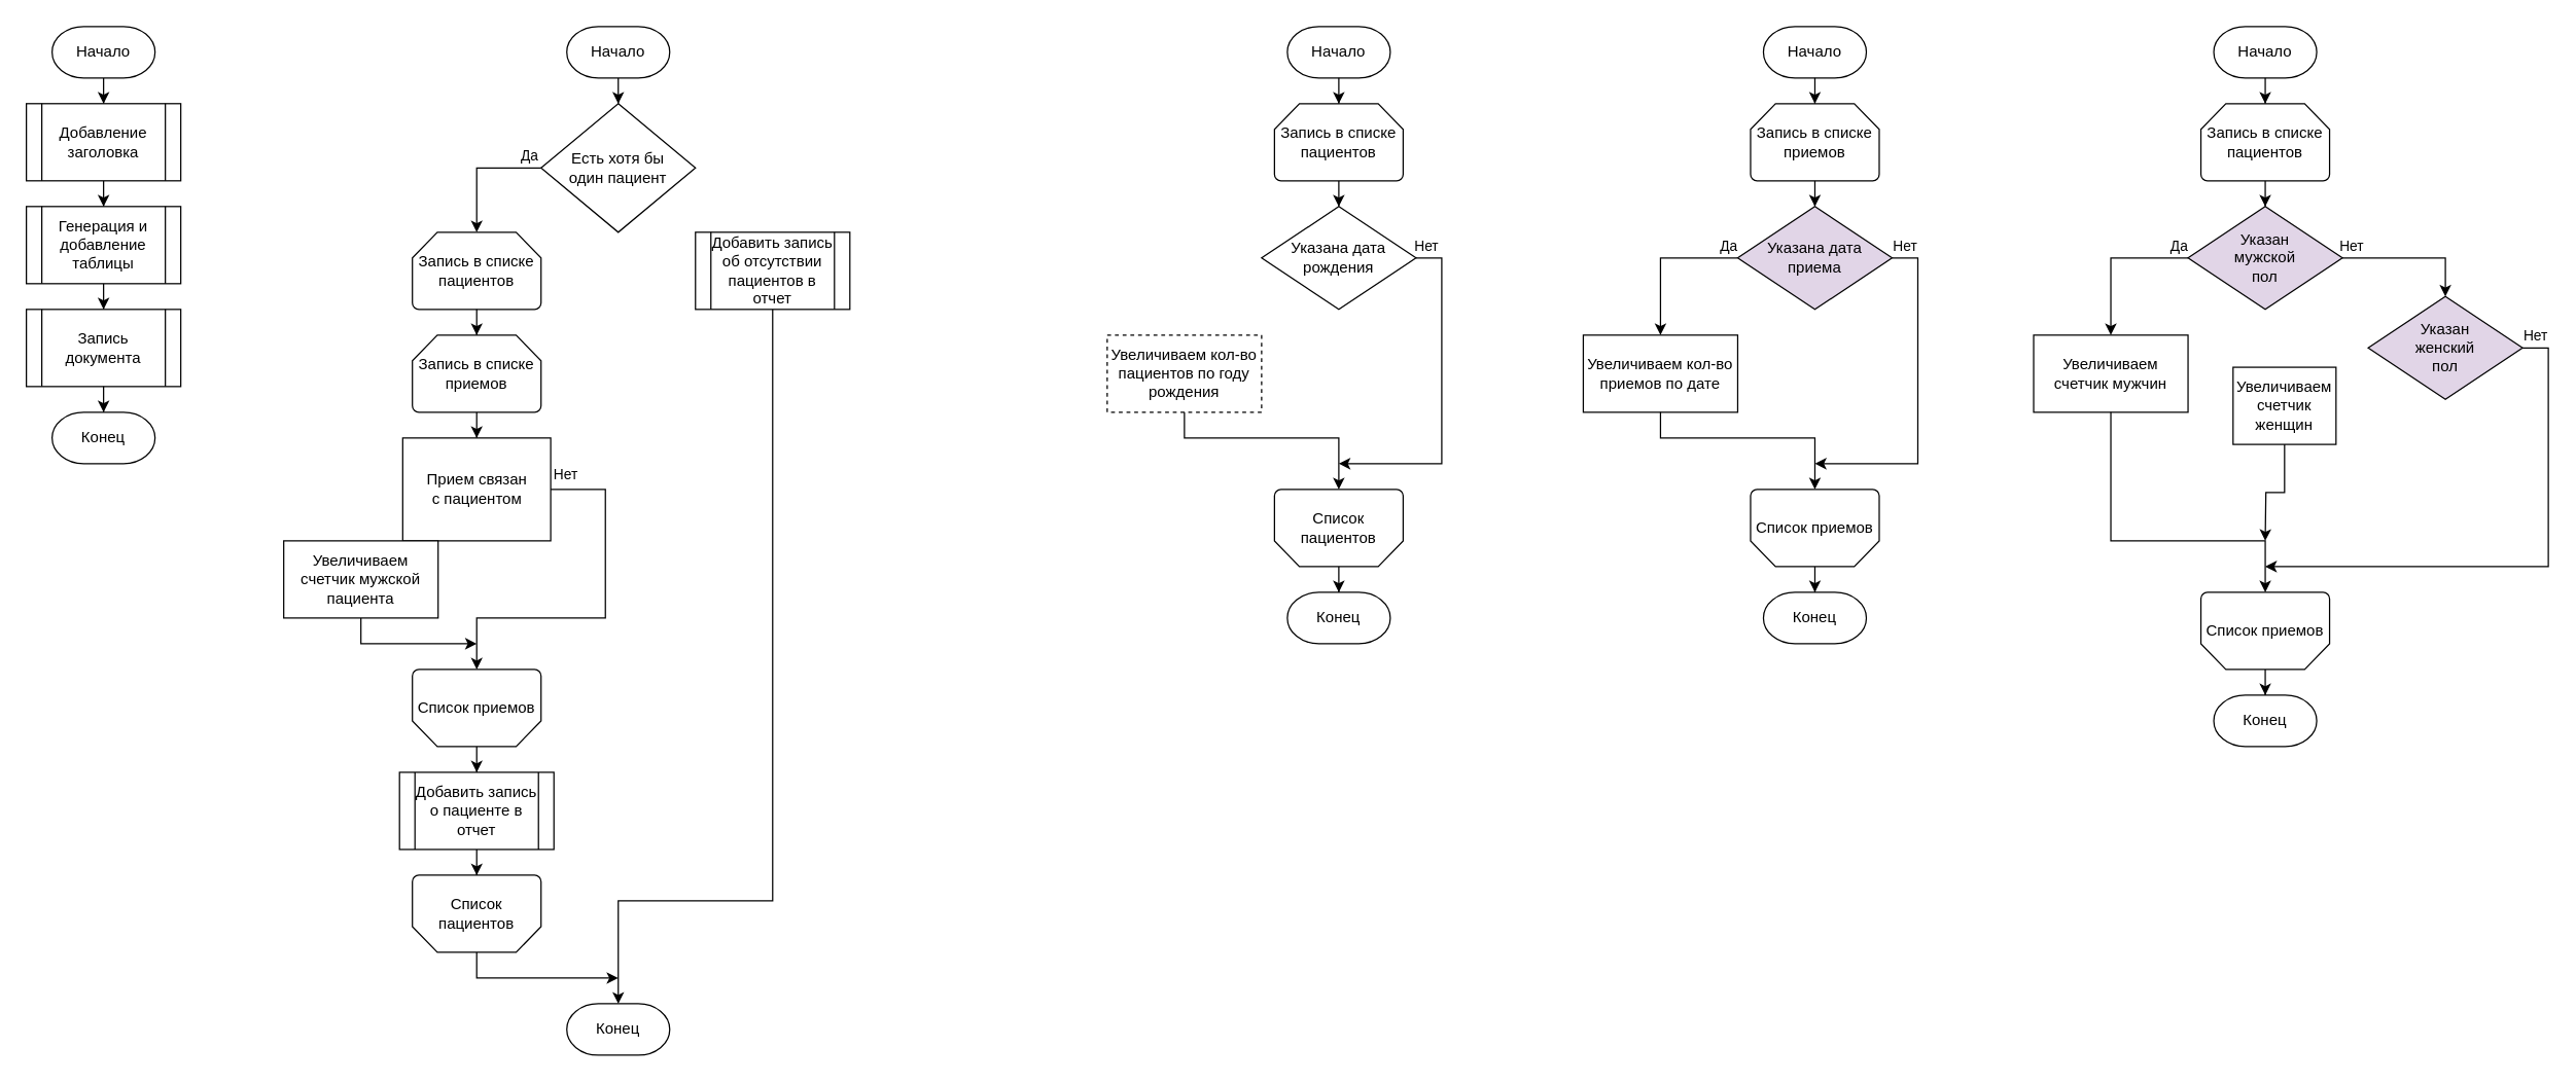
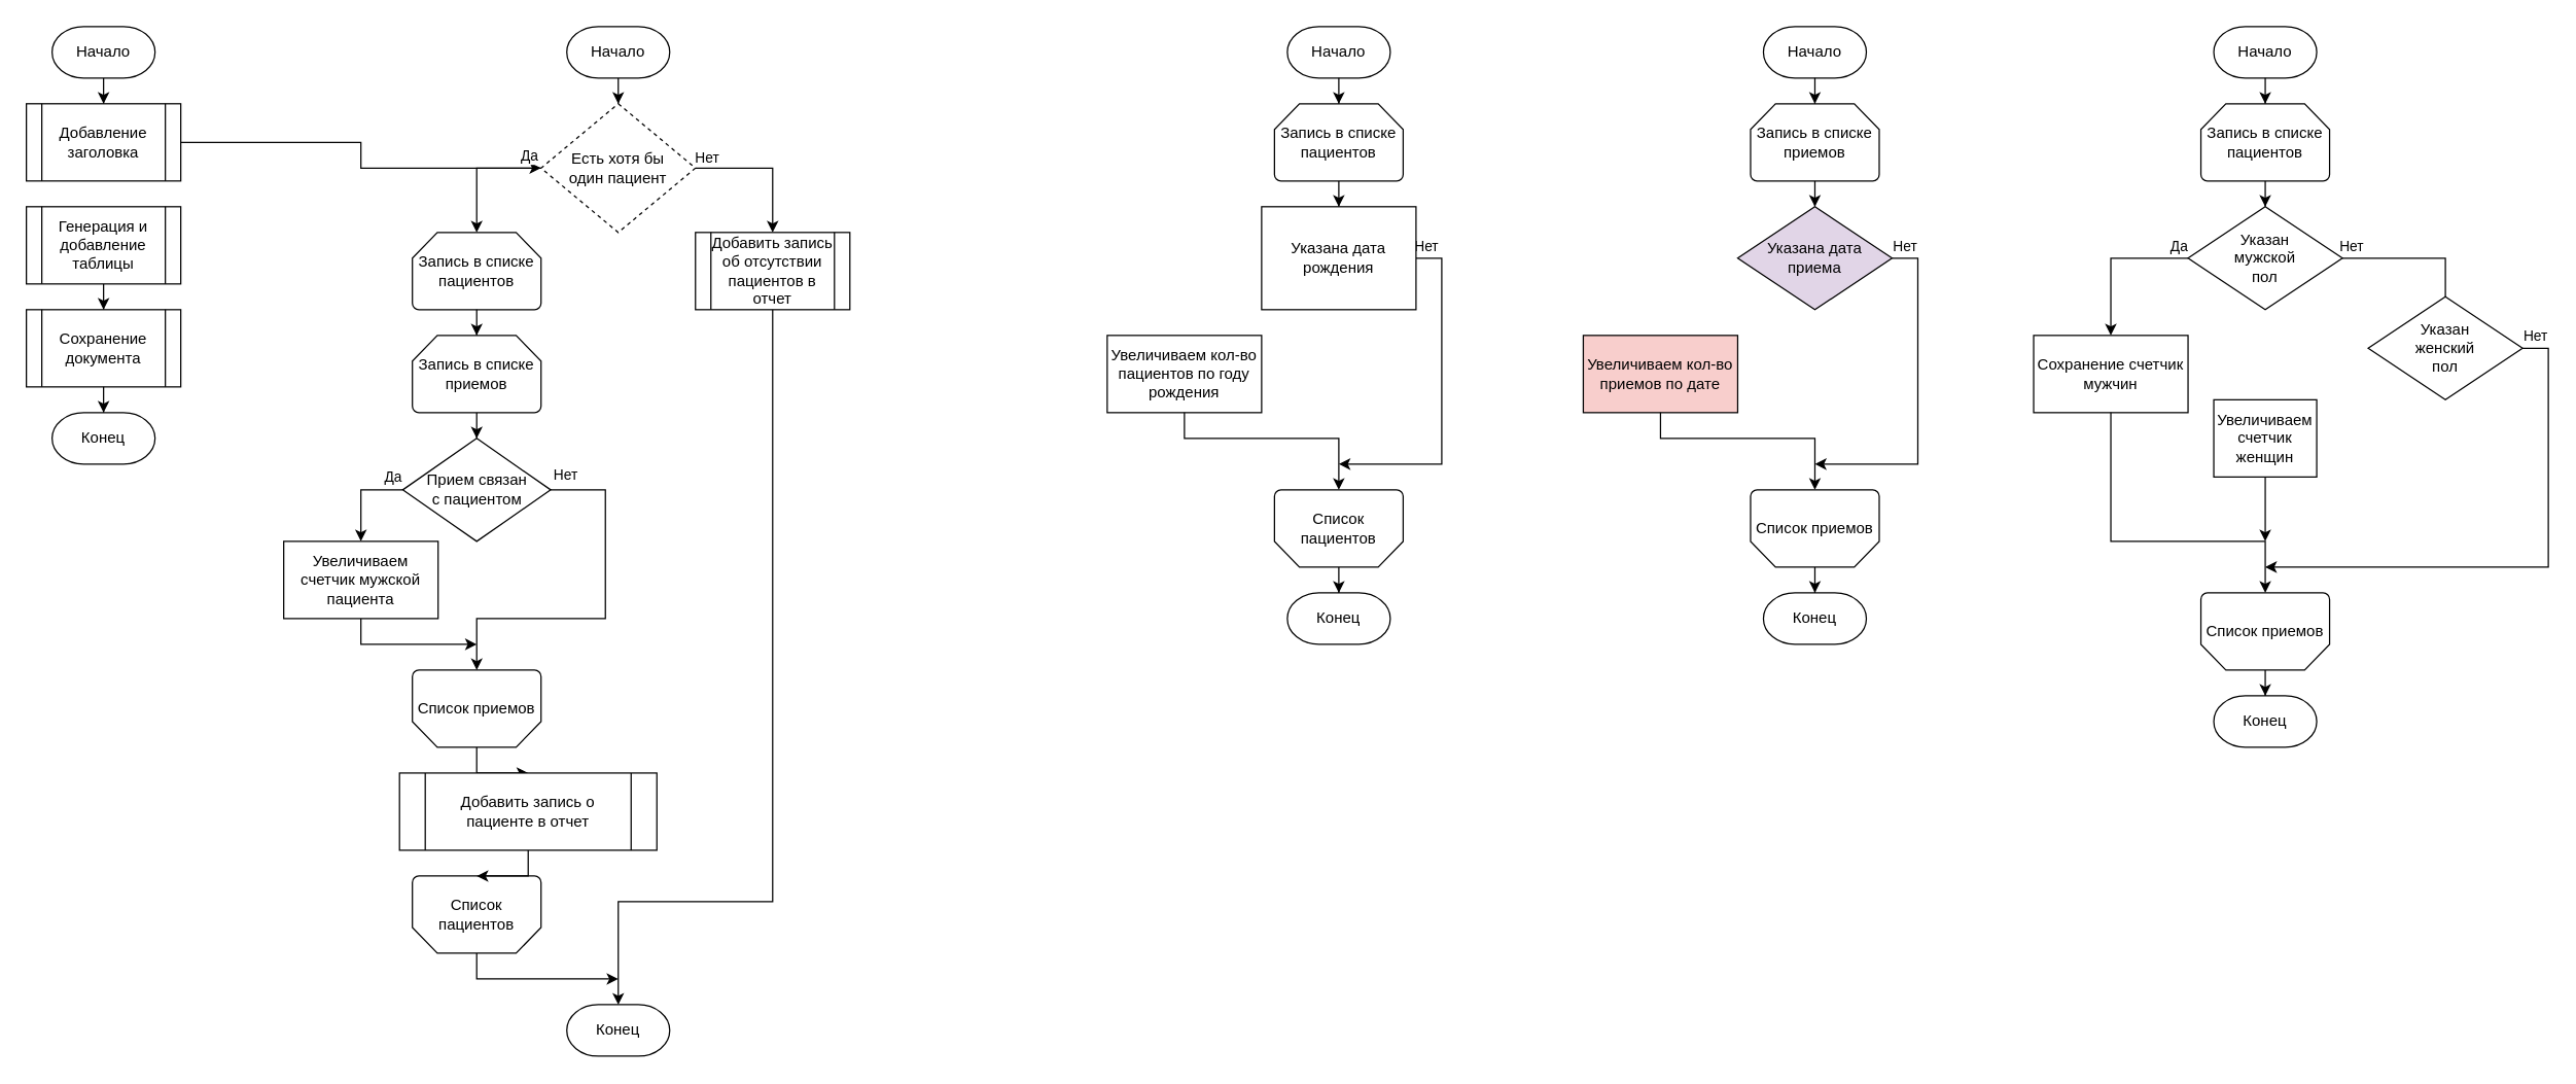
- <mxCell id="15" value="Есть хотя бы&lt;div&gt;один пациент&lt;/div&gt;" style="rhombus;whiteSpace=wrap;html=1;" vertex="1" parent="1"><mxGeometry x="420" y="80" width="120" height="100" as="geometry" /></mxCell>
+ <mxCell id="15" value="Есть хотя бы&lt;div&gt;один пациент&lt;/div&gt;" style="rhombus;whiteSpace=wrap;html=1;dashed=1;" vertex="1" parent="1"><mxGeometry x="420" y="80" width="120" height="100" as="geometry" /></mxCell>
+ <mxCell id="13" style="edgeStyle=orthogonalEdgeStyle;rounded=0;orthogonalLoop=1;jettySize=auto;html=1;entryX=0.5;entryY=0;entryDx=0;entryDy=0;" edge="1" parent="1" source="15" target="17"><mxGeometry relative="1" as="geometry"><Array as="points"><mxPoint x="600" y="130" /></Array></mxGeometry></mxCell>
+ <mxCell id="14" value="Нет" style="edgeLabel;html=1;align=center;verticalAlign=middle;resizable=0;points=[];" vertex="1" connectable="0" parent="13"><mxGeometry x="-0.764" relative="1" as="geometry"><mxPoint x="-5" y="-9" as="offset" /></mxGeometry></mxCell>
- <mxCell id="4" style="edgeStyle=orthogonalEdgeStyle;rounded=0;orthogonalLoop=1;jettySize=auto;html=1;entryX=0.5;entryY=0;entryDx=0;entryDy=0;" edge="1" parent="1" source="5" target="7"><mxGeometry relative="1" as="geometry" /></mxCell>
+ <mxCell id="4" style="edgeStyle=orthogonalEdgeStyle;rounded=0;orthogonalLoop=1;jettySize=auto;html=1;" edge="1" parent="1" source="5" target="15"><mxGeometry relative="1" as="geometry" /></mxCell>
- <mxCell id="44" value="Указана дата рождения" style="rhombus;whiteSpace=wrap;html=1;" vertex="1" parent="1"><mxGeometry x="980" y="160" width="120" height="80" as="geometry" /></mxCell>
+ <mxCell id="44" value="Указана дата рождения" style="whiteSpace=wrap;html=1;rounded=0;" vertex="1" parent="1"><mxGeometry x="980" y="160" width="120" height="80" as="geometry" /></mxCell>
- <mxCell id="54" style="edgeStyle=orthogonalEdgeStyle;rounded=0;orthogonalLoop=1;jettySize=auto;html=1;entryX=0.5;entryY=0;entryDx=0;entryDy=0;" edge="1" parent="1" source="58" target="59"><mxGeometry relative="1" as="geometry"><Array as="points"><mxPoint x="1290" y="200" /></Array></mxGeometry></mxCell>
- <mxCell id="55" value="Да" style="edgeLabel;html=1;align=center;verticalAlign=middle;resizable=0;points=[];" vertex="1" connectable="0" parent="54"><mxGeometry x="-0.793" y="1" relative="1" as="geometry"><mxPoint x="4" y="-11" as="offset" /></mxGeometry></mxCell>
- <mxCell id="72" value="Указан&lt;div&gt;мужской&lt;div&gt;пол&lt;/div&gt;&lt;/div&gt;" style="rhombus;whiteSpace=wrap;html=1;fillColor=#e1d5e7;" vertex="1" parent="1"><mxGeometry x="1700" y="160" width="120" height="80" as="geometry" /></mxCell>
+ <mxCell id="72" value="Указан&lt;div&gt;мужской&lt;div&gt;пол&lt;/div&gt;&lt;/div&gt;" style="rhombus;whiteSpace=wrap;html=1;" vertex="1" parent="1"><mxGeometry x="1700" y="160" width="120" height="80" as="geometry" /></mxCell>
- <mxCell id="70" style="edgeStyle=orthogonalEdgeStyle;rounded=0;orthogonalLoop=1;jettySize=auto;html=1;entryX=0.5;entryY=0;entryDx=0;entryDy=0;" edge="1" parent="1" source="72" target="80"><mxGeometry relative="1" as="geometry"><mxPoint x="1760" y="360" as="targetPoint" /><Array as="points"><mxPoint x="1900" y="200" /></Array></mxGeometry></mxCell>
+ <mxCell id="70" style="edgeStyle=orthogonalEdgeStyle;rounded=0;orthogonalLoop=1;jettySize=auto;html=1;entryX=0.5;entryY=0;entryDx=0;entryDy=0;endArrow=none;" edge="1" parent="1" source="72" target="80"><mxGeometry relative="1" as="geometry"><mxPoint x="1760" y="360" as="targetPoint" /><Array as="points"><mxPoint x="1900" y="200" /></Array></mxGeometry></mxCell>
- <mxCell id="8" value="Запись документа" style="shape=process;whiteSpace=wrap;html=1;backgroundOutline=1;" vertex="1" parent="1"><mxGeometry x="20" y="240" width="120" height="60" as="geometry" /></mxCell>
+ <mxCell id="8" value="Сохранение документа" style="shape=process;whiteSpace=wrap;html=1;backgroundOutline=1;" vertex="1" parent="1"><mxGeometry x="20" y="240" width="120" height="60" as="geometry" /></mxCell>
- <mxCell id="80" value="Указан&lt;div&gt;женский&lt;/div&gt;&lt;div&gt;пол&lt;/div&gt;" style="rhombus;whiteSpace=wrap;html=1;fillColor=#e1d5e7;" vertex="1" parent="1"><mxGeometry x="1840" y="230" width="120" height="80" as="geometry" /></mxCell>
+ <mxCell id="80" value="Указан&lt;div&gt;женский&lt;/div&gt;&lt;div&gt;пол&lt;/div&gt;" style="rhombus;whiteSpace=wrap;html=1;" vertex="1" parent="1"><mxGeometry x="1840" y="230" width="120" height="80" as="geometry" /></mxCell>
- <mxCell id="45" value="Увеличиваем кол-во пациентов по году рождения" style="rounded=0;whiteSpace=wrap;html=1;dashed=1;" vertex="1" parent="1"><mxGeometry x="860" y="260" width="120" height="60" as="geometry" /></mxCell>
+ <mxCell id="45" value="Увеличиваем кол-во пациентов по году рождения" style="rounded=0;whiteSpace=wrap;html=1;" vertex="1" parent="1"><mxGeometry x="860" y="260" width="120" height="60" as="geometry" /></mxCell>
- <mxCell id="59" value="Увеличиваем кол-во приемов по дате" style="rounded=0;whiteSpace=wrap;html=1;" vertex="1" parent="1"><mxGeometry x="1230" y="260" width="120" height="60" as="geometry" /></mxCell>
+ <mxCell id="59" value="Увеличиваем кол-во приемов по дате" style="rounded=0;whiteSpace=wrap;html=1;fillColor=#f8cecc;" vertex="1" parent="1"><mxGeometry x="1230" y="260" width="120" height="60" as="geometry" /></mxCell>
- <mxCell id="73" value="Увеличиваем счетчик мужчин" style="rounded=0;whiteSpace=wrap;html=1;" vertex="1" parent="1"><mxGeometry x="1580" y="260" width="120" height="60" as="geometry" /></mxCell>
+ <mxCell id="73" value="Сохранение счетчик мужчин" style="rounded=0;whiteSpace=wrap;html=1;" vertex="1" parent="1"><mxGeometry x="1580" y="260" width="120" height="60" as="geometry" /></mxCell>
- <mxCell id="82" value="Увеличиваем счетчик женщин" style="rounded=0;whiteSpace=wrap;html=1;" vertex="1" parent="1"><mxGeometry x="1735" y="285" width="80" height="60" as="geometry" /></mxCell>
+ <mxCell id="82" value="Увеличиваем счетчик женщин" style="rounded=0;whiteSpace=wrap;html=1;" vertex="1" parent="1"><mxGeometry x="1720" y="310" width="80" height="60" as="geometry" /></mxCell>
- <mxCell id="26" value="Прием связан&lt;div&gt;с пациентом&lt;/div&gt;" style="whiteSpace=wrap;html=1;rounded=0;" vertex="1" parent="1"><mxGeometry x="312.5" y="340" width="115" height="80" as="geometry" /></mxCell>
+ <mxCell id="26" value="Прием связан&lt;div&gt;с пациентом&lt;/div&gt;" style="rhombus;whiteSpace=wrap;html=1;" vertex="1" parent="1"><mxGeometry x="312.5" y="340" width="115" height="80" as="geometry" /></mxCell>
+ <mxCell id="24" style="edgeStyle=orthogonalEdgeStyle;rounded=0;orthogonalLoop=1;jettySize=auto;html=1;entryX=0.5;entryY=0;entryDx=0;entryDy=0;" edge="1" parent="1" source="26" target="28"><mxGeometry relative="1" as="geometry"><Array as="points"><mxPoint x="280" y="380" /></Array></mxGeometry></mxCell>
+ <mxCell id="25" value="Да" style="edgeLabel;html=1;align=center;verticalAlign=middle;resizable=0;points=[];" vertex="1" connectable="0" parent="24"><mxGeometry x="-0.304" y="-1" relative="1" as="geometry"><mxPoint x="17" y="-10" as="offset" /></mxGeometry></mxCell>
- <mxCell id="34" value="Добавить запись о пациенте в отчет" style="shape=process;whiteSpace=wrap;html=1;backgroundOutline=1;" vertex="1" parent="1"><mxGeometry x="310" y="600" width="120" height="60" as="geometry" /></mxCell>
+ <mxCell id="34" value="Добавить запись о пациенте в отчет" style="shape=process;whiteSpace=wrap;html=1;backgroundOutline=1;" vertex="1" parent="1"><mxGeometry x="310" y="600" width="200" height="60" as="geometry" /></mxCell>
